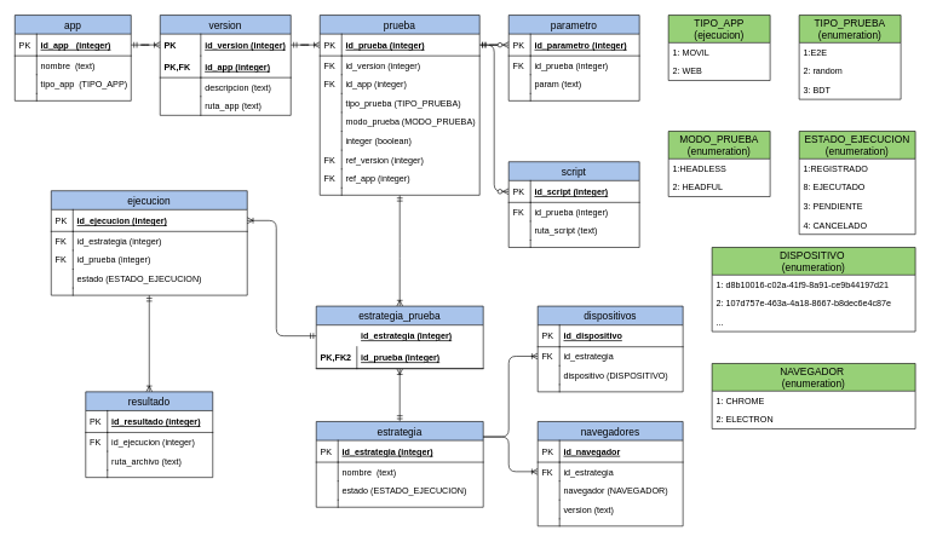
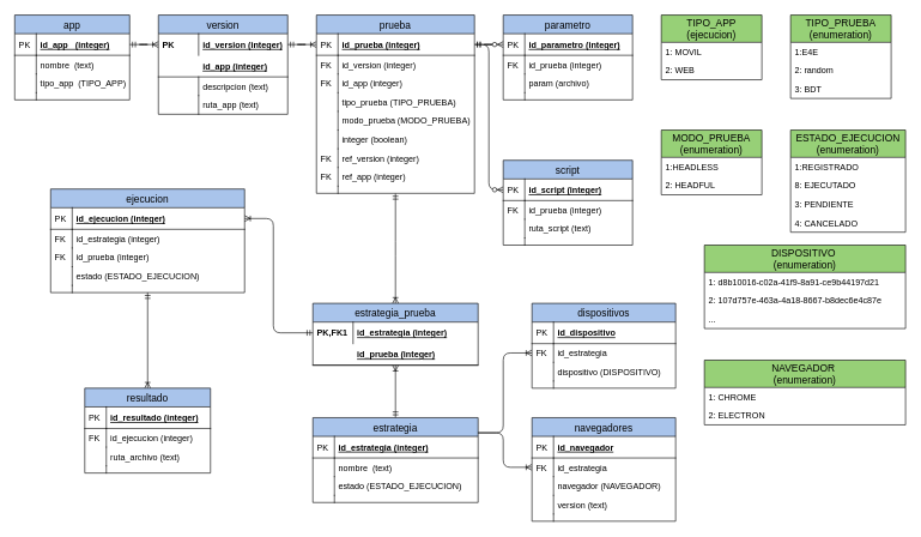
- <mxCell id="64" value="1:E2E" style="text;strokeColor=none;fillColor=none;spacingLeft=4;spacingRight=4;overflow=hidden;rotatable=0;points=[[0,0.5],[1,0.5]];portConstraint=eastwest;fontSize=12;" parent="63" vertex="1"><mxGeometry y="38" width="140" height="26" as="geometry" /></mxCell>
+ <mxCell id="64" value="1:E4E" style="text;strokeColor=none;fillColor=none;spacingLeft=4;spacingRight=4;overflow=hidden;rotatable=0;points=[[0,0.5],[1,0.5]];portConstraint=eastwest;fontSize=12;" parent="63" vertex="1"><mxGeometry y="38" width="140" height="26" as="geometry" /></mxCell>
- <mxCell id="20" value="PK,FK" style="shape=partialRectangle;fontStyle=1;top=0;left=0;bottom=0;fillColor=none;align=left;verticalAlign=middle;spacingLeft=4;spacingRight=4;overflow=hidden;rotatable=0;points=[];portConstraint=eastwest;part=1;fontSize=12;" parent="19" vertex="1" connectable="0"><mxGeometry width="56" height="30" as="geometry" /></mxCell>
- <mxCell id="35" value="param (text)" style="shape=partialRectangle;top=0;left=0;right=0;bottom=0;align=left;verticalAlign=top;fillColor=none;spacingLeft=34;spacingRight=4;overflow=hidden;rotatable=0;points=[[0,0.5],[1,0.5]];portConstraint=eastwest;dropTarget=0;fontSize=12;" parent="30" vertex="1"><mxGeometry y="82" width="180" height="26" as="geometry" /></mxCell>
+ <mxCell id="35" value="param (archivo)" style="shape=partialRectangle;top=0;left=0;right=0;bottom=0;align=left;verticalAlign=top;fillColor=none;spacingLeft=34;spacingRight=4;overflow=hidden;rotatable=0;points=[[0,0.5],[1,0.5]];portConstraint=eastwest;dropTarget=0;fontSize=12;" parent="30" vertex="1"><mxGeometry y="82" width="180" height="26" as="geometry" /></mxCell>
+ <mxCell id="72" value="PK,FK1" style="shape=partialRectangle;fontStyle=1;top=0;left=0;bottom=0;fillColor=none;align=left;verticalAlign=middle;spacingLeft=4;spacingRight=4;overflow=hidden;rotatable=0;points=[];portConstraint=eastwest;part=1;fontSize=12;" parent="71" vertex="1" connectable="0"><mxGeometry width="56" height="30" as="geometry" /></mxCell>
- <mxCell id="74" value="PK,FK2" style="shape=partialRectangle;fontStyle=1;top=0;left=0;bottom=0;fillColor=none;align=left;verticalAlign=middle;spacingLeft=4;spacingRight=4;overflow=hidden;rotatable=0;points=[];portConstraint=eastwest;part=1;fontSize=12;" parent="73" vertex="1" connectable="0"><mxGeometry width="56" height="30" as="geometry" /></mxCell>
